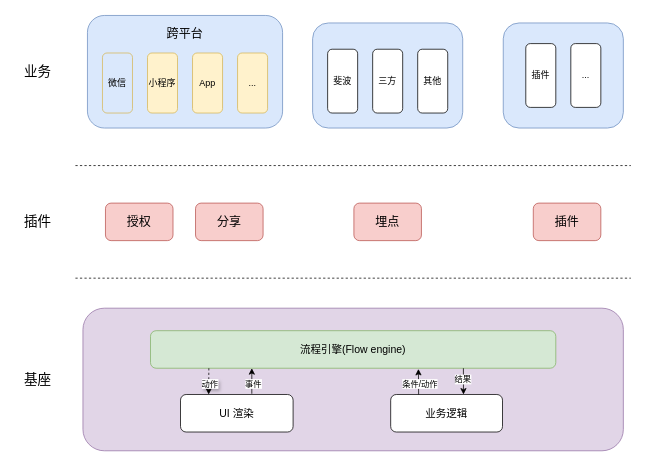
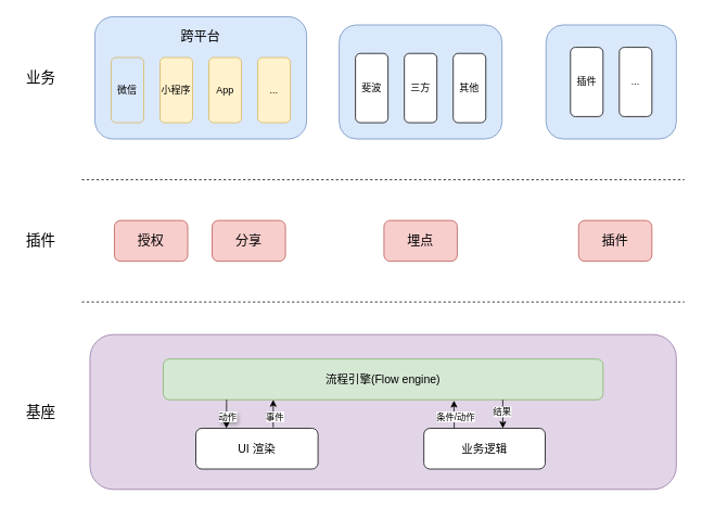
- <mxCell id="30" value="" style="endArrow=classic;html=1;rounded=0;entryX=0.25;entryY=0;entryDx=0;entryDy=0;exitX=0.144;exitY=1;exitDx=0;exitDy=0;exitPerimeter=0;dashed=1;" edge="1" parent="1" source="27" target="28"><mxGeometry width="50" height="50" relative="1" as="geometry"><mxPoint x="280" y="490" as="sourcePoint" /><mxPoint x="330" y="440" as="targetPoint" /></mxGeometry></mxCell>
+ <mxCell id="30" value="" style="endArrow=classic;html=1;rounded=0;entryX=0.25;entryY=0;entryDx=0;entryDy=0;exitX=0.144;exitY=1;exitDx=0;exitDy=0;exitPerimeter=0;" edge="1" parent="1" source="27" target="28"><mxGeometry width="50" height="50" relative="1" as="geometry"><mxPoint x="280" y="490" as="sourcePoint" /><mxPoint x="330" y="440" as="targetPoint" /></mxGeometry></mxCell>
